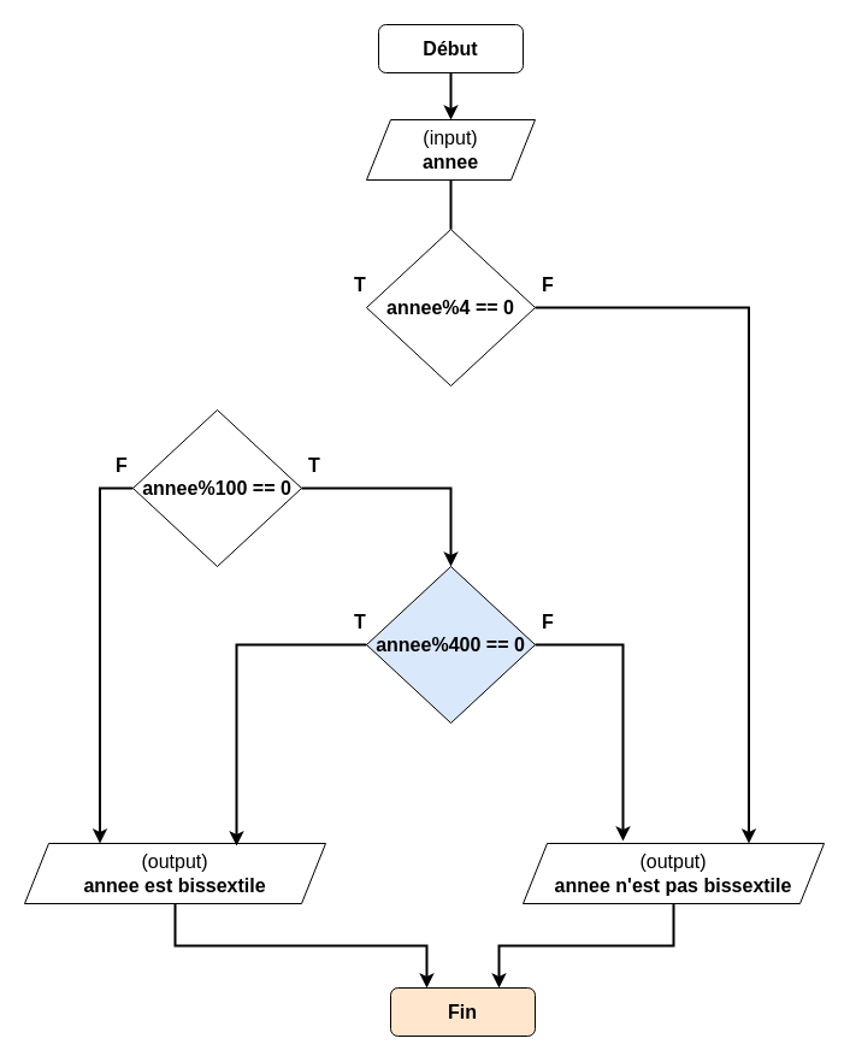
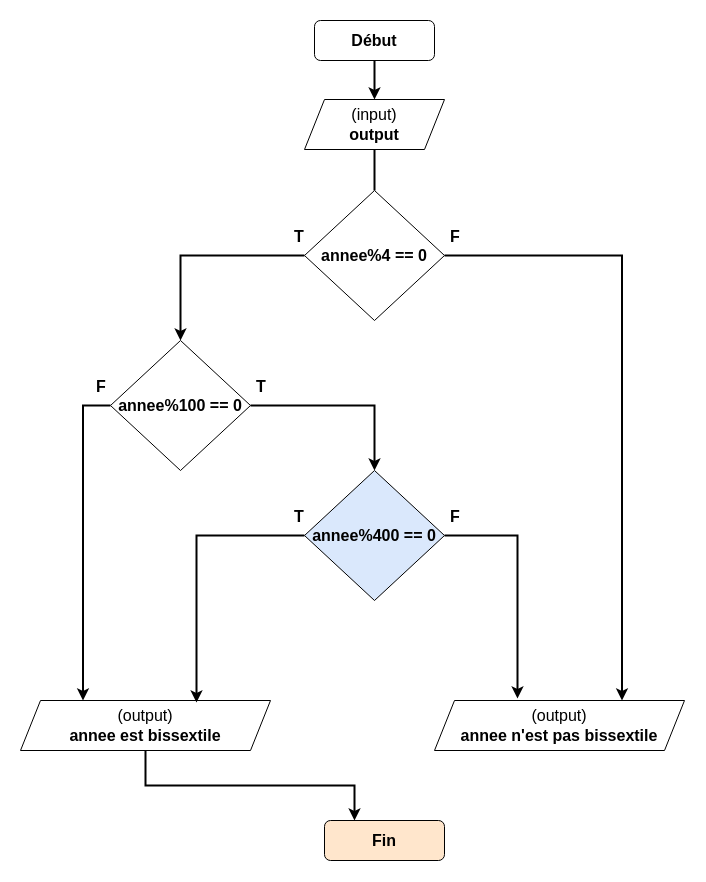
- <mxCell id="6" value="(input)&lt;br&gt;&lt;b&gt;annee&lt;/b&gt;" style="shape=parallelogram;perimeter=parallelogramPerimeter;whiteSpace=wrap;html=1;fixedSize=1;fontSize=16;" vertex="1" parent="1"><mxGeometry x="304" y="99" width="140" height="50" as="geometry" /></mxCell>
+ <mxCell id="6" value="(input)&lt;br&gt;&lt;b&gt;output&lt;/b&gt;" style="shape=parallelogram;perimeter=parallelogramPerimeter;whiteSpace=wrap;html=1;fixedSize=1;fontSize=16;" vertex="1" parent="1"><mxGeometry x="304" y="99" width="140" height="50" as="geometry" /></mxCell>
+ <mxCell id="8" style="edgeStyle=orthogonalEdgeStyle;rounded=0;orthogonalLoop=1;jettySize=auto;html=1;exitX=0;exitY=0.5;exitDx=0;exitDy=0;entryX=0.5;entryY=0;entryDx=0;entryDy=0;strokeWidth=2;fontSize=16;" edge="1" parent="1" source="9" target="16"><mxGeometry relative="1" as="geometry" /></mxCell>
- <mxCell id="10" style="edgeStyle=orthogonalEdgeStyle;rounded=0;orthogonalLoop=1;jettySize=auto;html=1;exitX=0.5;exitY=1;exitDx=0;exitDy=0;entryX=0.75;entryY=0;entryDx=0;entryDy=0;strokeWidth=2;fontSize=16;" edge="1" parent="1" source="11" target="4"><mxGeometry relative="1" as="geometry" /></mxCell>
